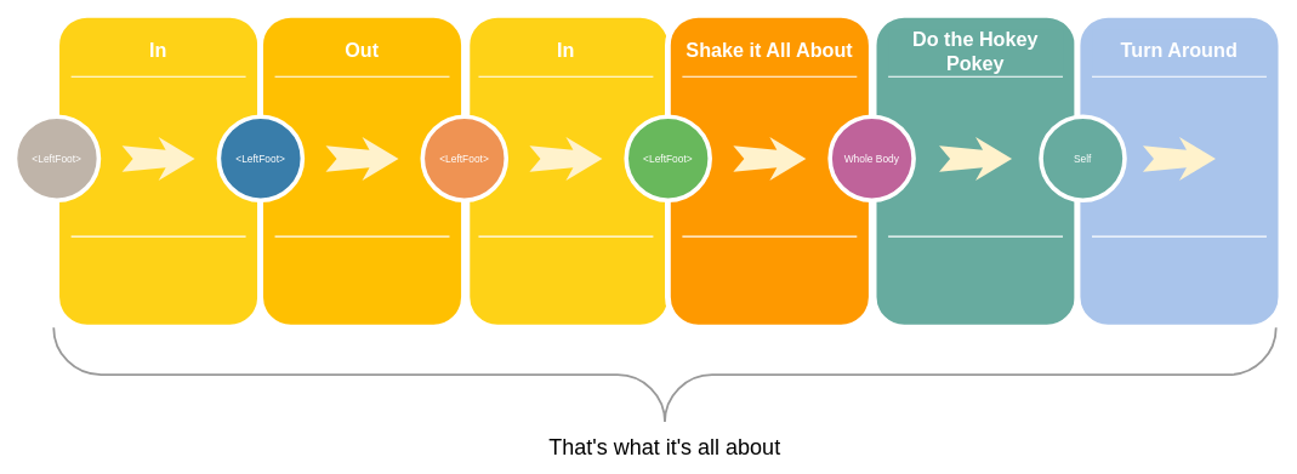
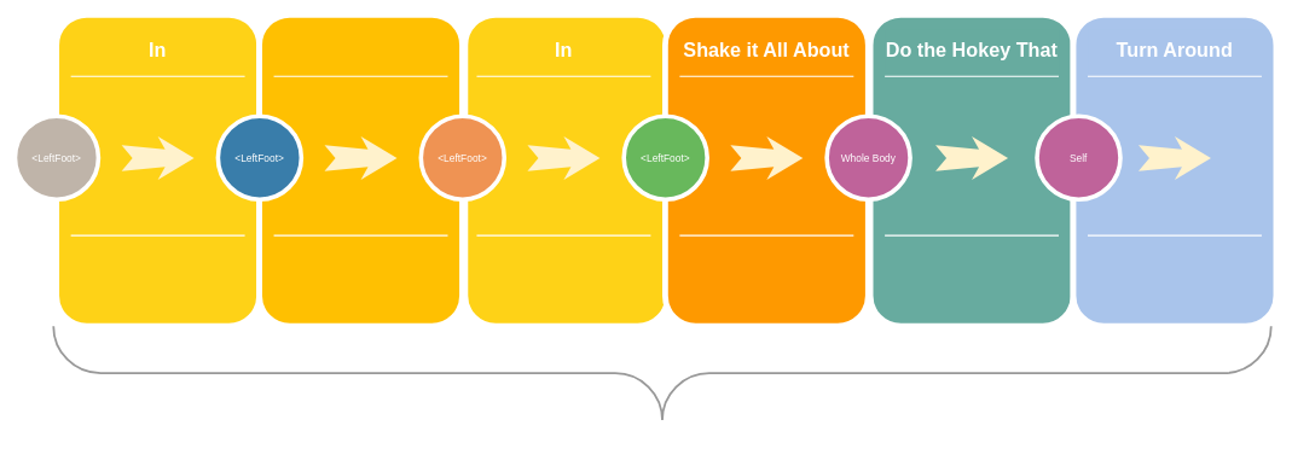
- <mxCell id="18" value="Out" style="text;html=1;strokeColor=none;fillColor=none;align=center;verticalAlign=middle;whiteSpace=wrap;rounded=0;shadow=0;fontSize=27;fontColor=#FFFFFF;fontStyle=1" parent="1" vertex="1"><mxGeometry x="357" y="40" width="280" height="60" as="geometry" /></mxCell>
- <mxCell id="3" value="Do the Hokey Pokey" style="text;html=1;strokeColor=none;fillColor=#67AB9F;align=center;verticalAlign=middle;whiteSpace=wrap;rounded=0;shadow=0;fontSize=27;fontColor=#FFFFFF;fontStyle=1" parent="1" vertex="1"><mxGeometry x="1220" y="40" width="240" height="60" as="geometry" /></mxCell>
+ <mxCell id="3" value="Do the Hokey That" style="text;html=1;strokeColor=none;fillColor=#67AB9F;align=center;verticalAlign=middle;whiteSpace=wrap;rounded=0;shadow=0;fontSize=27;fontColor=#FFFFFF;fontStyle=1" parent="1" vertex="1"><mxGeometry x="1220" y="40" width="240" height="60" as="geometry" /></mxCell>
- <mxCell id="40" value="Self" style="ellipse;whiteSpace=wrap;html=1;rounded=0;shadow=0;strokeWidth=6;fontSize=14;align=center;fillColor=#67ab9f;strokeColor=#FFFFFF;fontColor=#FFFFFF;" parent="1" vertex="1"><mxGeometry x="1430" y="160" width="115" height="115" as="geometry" /></mxCell>
+ <mxCell id="40" value="Self" style="ellipse;whiteSpace=wrap;html=1;rounded=0;shadow=0;strokeWidth=6;fontSize=14;align=center;fillColor=#BF639A;strokeColor=#FFFFFF;fontColor=#FFFFFF;" parent="1" vertex="1"><mxGeometry x="1430" y="160" width="115" height="115" as="geometry" /></mxCell>
- <mxCell id="42" value="That's what it's all about" style="text;html=1;strokeColor=none;fillColor=none;align=center;verticalAlign=middle;whiteSpace=wrap;rounded=0;labelBackgroundColor=none;fillStyle=hatch;fontSize=30;" parent="1" vertex="1"><mxGeometry x="73" y="600" width="1680" height="30" as="geometry" /></mxCell>
